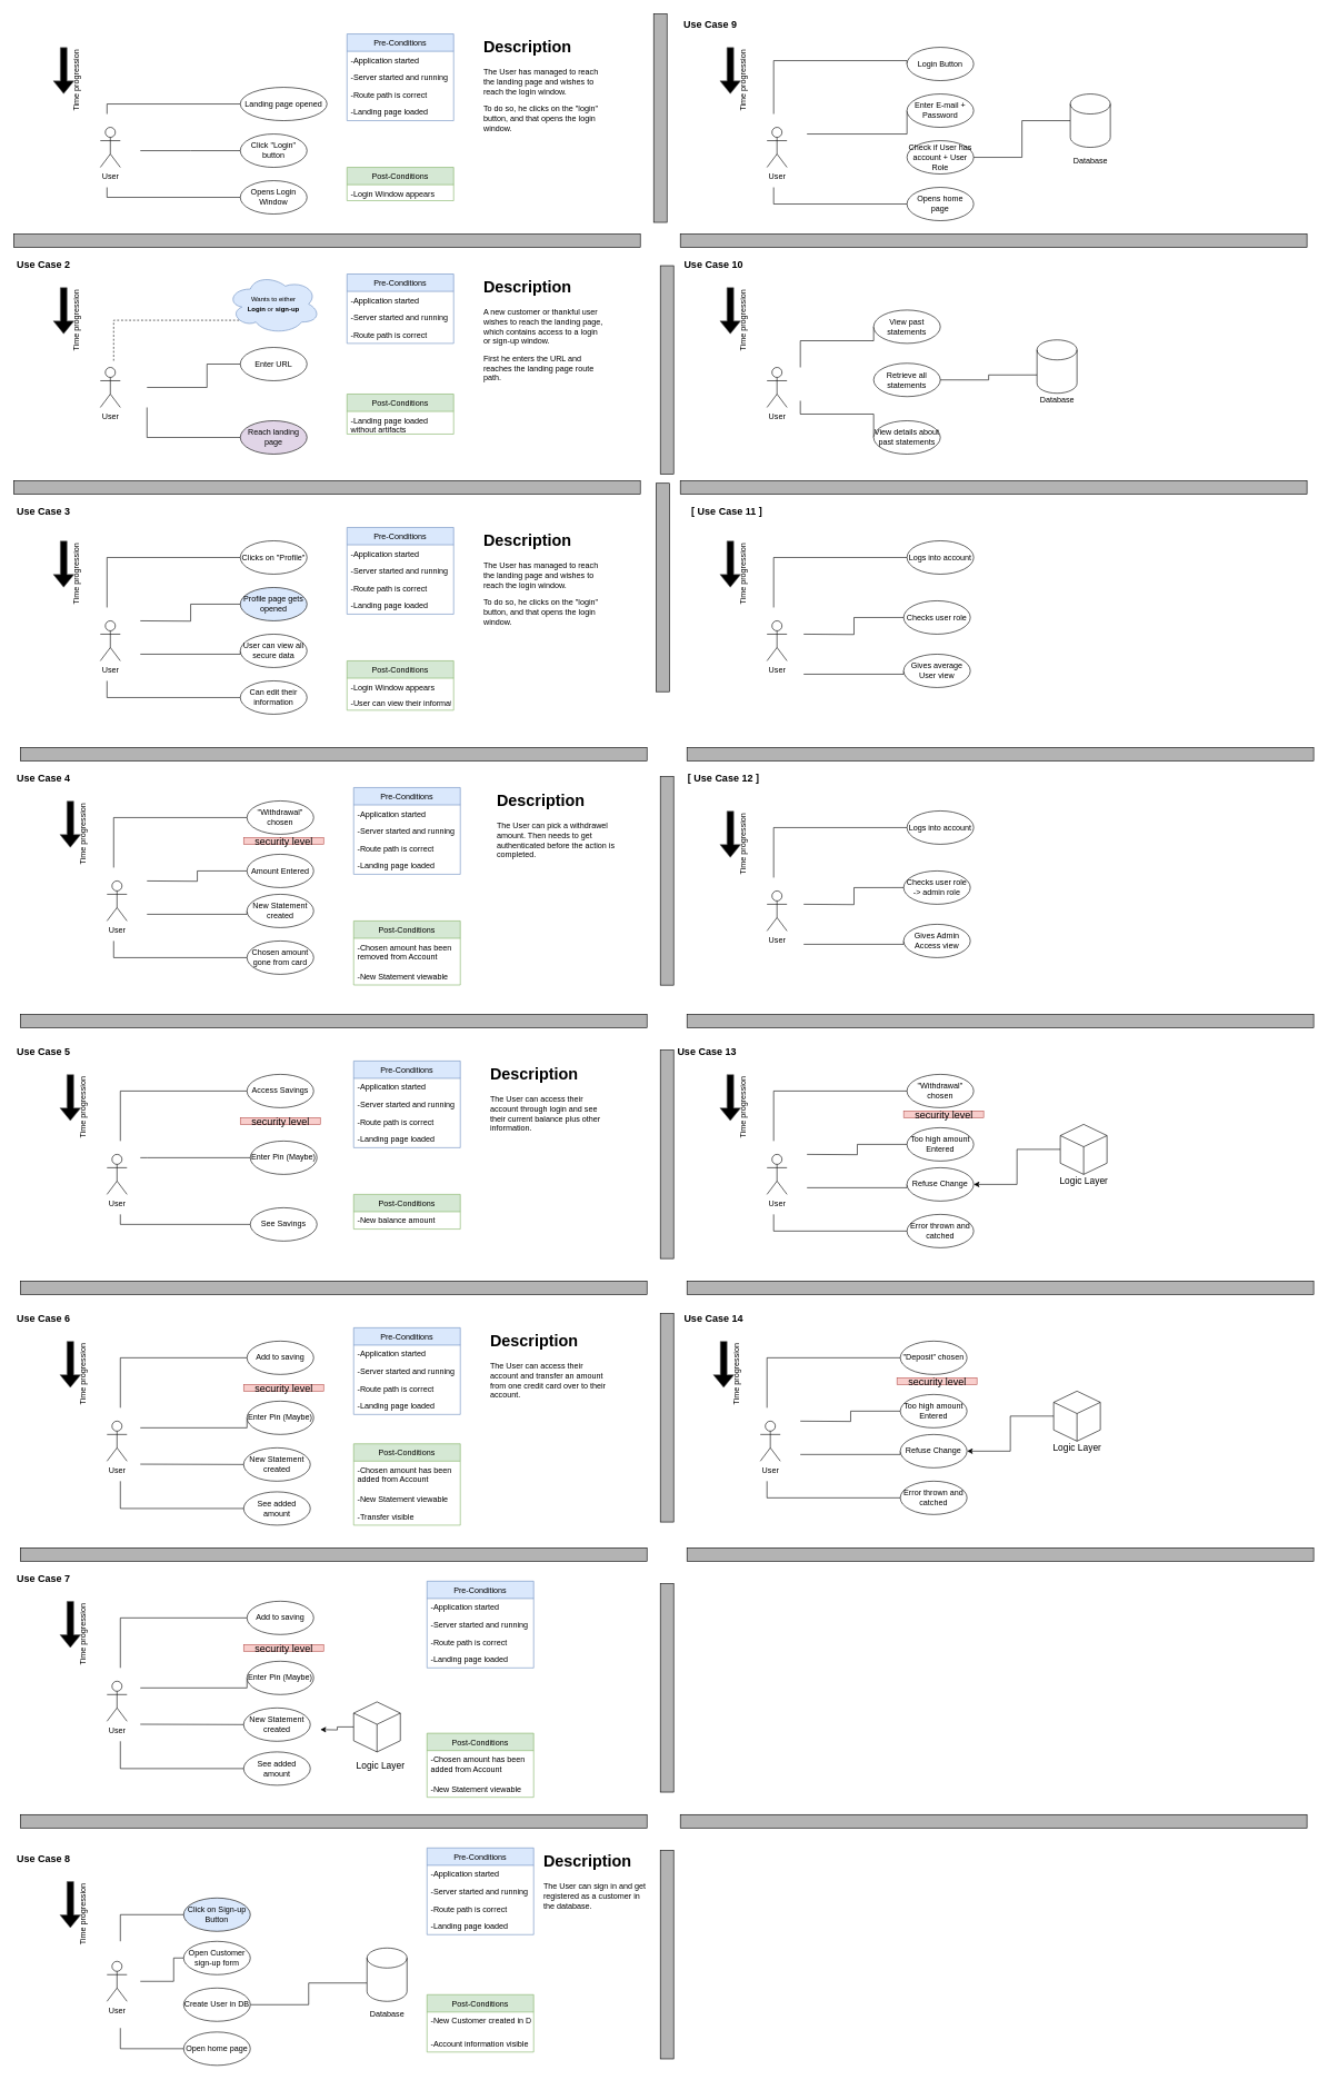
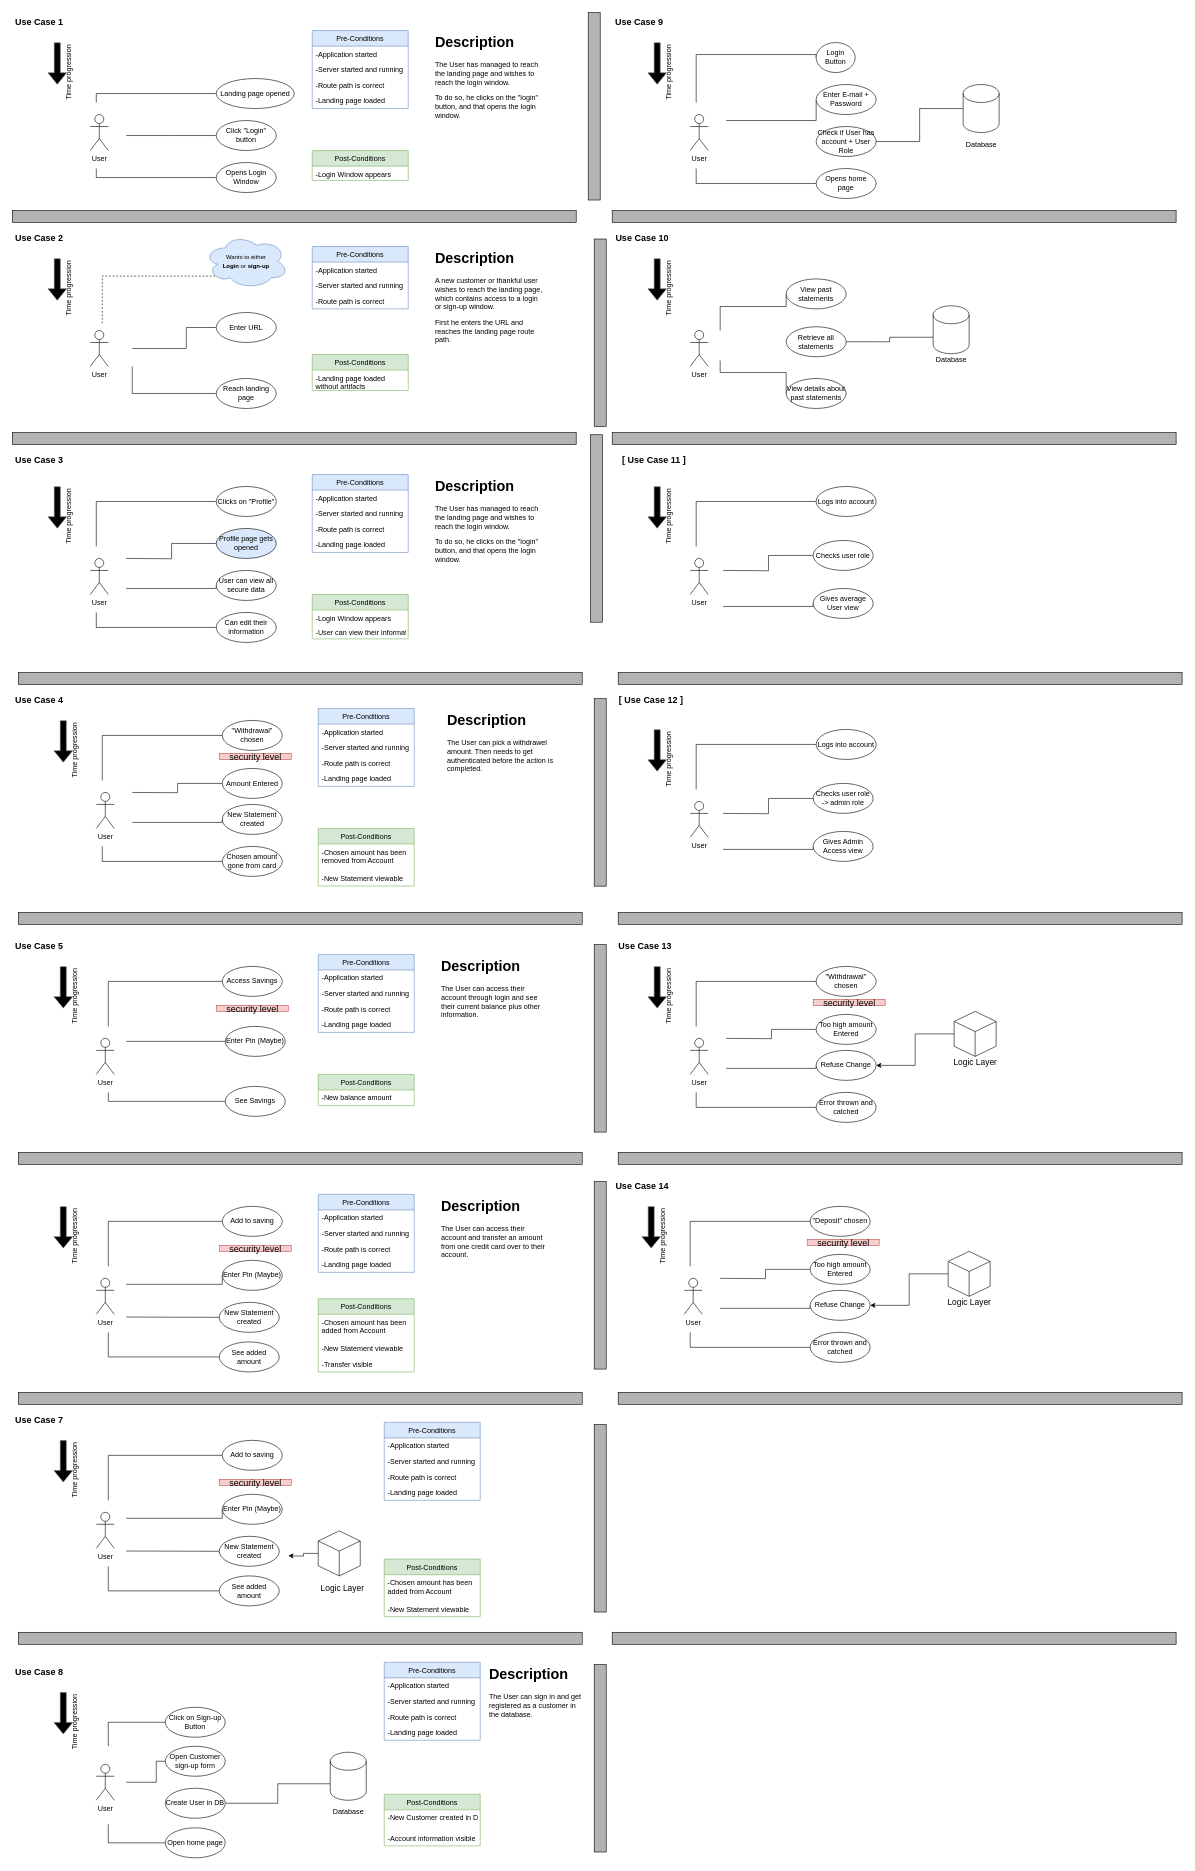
+ <mxCell id="38" value="Use Case 1" style="text;html=1;strokeColor=none;fillColor=none;align=center;verticalAlign=middle;whiteSpace=wrap;rounded=0;fontStyle=1;fontSize=15;" parent="1" vertex="1"><mxGeometry x="20" y="20" width="90" height="30" as="geometry" /></mxCell>
- <mxCell id="152" value="Login Button" style="ellipse;whiteSpace=wrap;html=1;" parent="1" vertex="1"><mxGeometry x="1360" y="70" width="100" height="50" as="geometry" /></mxCell>
+ <mxCell id="152" value="Login Button" style="ellipse;whiteSpace=wrap;html=1;" parent="1" vertex="1"><mxGeometry x="1360" y="70" width="65" height="50" as="geometry" /></mxCell>
- <mxCell id="21" value="&lt;font style=&quot;font-size: 10px&quot;&gt;Wants to either &lt;br&gt;&lt;b&gt;Login&lt;/b&gt; or &lt;b&gt;sign-up&lt;/b&gt;&lt;/font&gt;" style="ellipse;shape=cloud;whiteSpace=wrap;html=1;fillColor=#dae8fc;strokeColor=#6c8ebf;" parent="1" vertex="1"><mxGeometry x="340" y="410" width="140" height="90" as="geometry" /></mxCell>
+ <mxCell id="21" value="&lt;font style=&quot;font-size: 10px&quot;&gt;Wants to either &lt;br&gt;&lt;b&gt;Login&lt;/b&gt; or &lt;b&gt;sign-up&lt;/b&gt;&lt;/font&gt;" style="ellipse;shape=cloud;whiteSpace=wrap;html=1;fillColor=#dae8fc;strokeColor=#6c8ebf;" parent="1" vertex="1"><mxGeometry x="340" y="390" width="140" height="90" as="geometry" /></mxCell>
- <mxCell id="31" value="Reach landing page" style="ellipse;whiteSpace=wrap;html=1;fillColor=#e1d5e7;" parent="1" vertex="1"><mxGeometry x="360" y="630" width="100" height="50" as="geometry" /></mxCell>
+ <mxCell id="31" value="Reach landing page" style="ellipse;whiteSpace=wrap;html=1;" parent="1" vertex="1"><mxGeometry x="360" y="630" width="100" height="50" as="geometry" /></mxCell>
- <mxCell id="182" value="Use Case 13" style="text;html=1;strokeColor=none;fillColor=none;align=center;verticalAlign=middle;whiteSpace=wrap;rounded=0;fontStyle=1;fontSize=15;" parent="1" vertex="1"><mxGeometry x="1005" y="1560" width="110" height="30" as="geometry" /></mxCell>
+ <mxCell id="182" value="Use Case 13" style="text;html=1;strokeColor=none;fillColor=none;align=center;verticalAlign=middle;whiteSpace=wrap;rounded=0;fontStyle=1;fontSize=15;" parent="1" vertex="1"><mxGeometry x="1020" y="1560" width="110" height="30" as="geometry" /></mxCell>
- <mxCell id="119" value="Use Case 6" style="text;html=1;strokeColor=none;fillColor=none;align=center;verticalAlign=middle;whiteSpace=wrap;rounded=0;fontStyle=1;fontSize=15;" parent="1" vertex="1"><mxGeometry x="20" y="1960" width="90" height="30" as="geometry" /></mxCell>
- <mxCell id="189" value="Click on Sign-up Button" style="ellipse;whiteSpace=wrap;html=1;fillColor=#dae8fc;" parent="1" vertex="1"><mxGeometry x="275" y="2845" width="100" height="50" as="geometry" /></mxCell>
+ <mxCell id="189" value="Click on Sign-up Button" style="ellipse;whiteSpace=wrap;html=1;" parent="1" vertex="1"><mxGeometry x="275" y="2845" width="100" height="50" as="geometry" /></mxCell>
